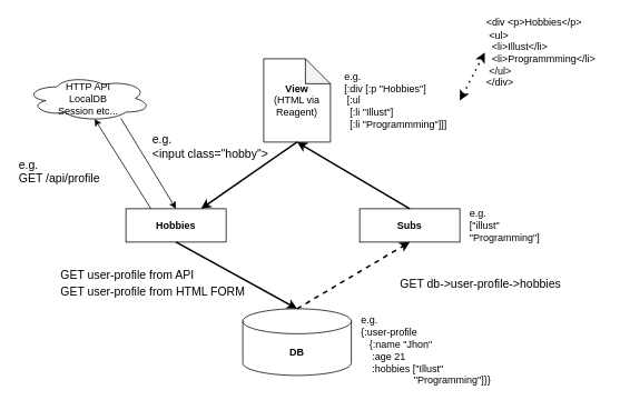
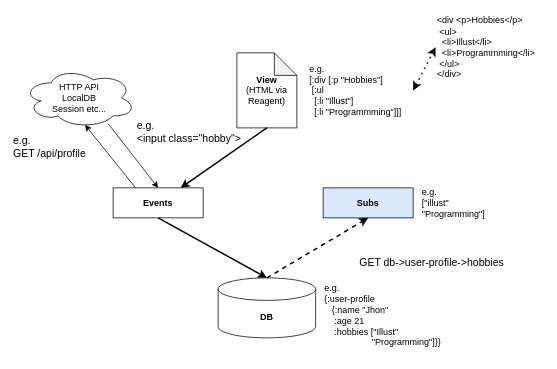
- <mxCell id="4" value="HTTP API&lt;br&gt;LocalDB&lt;br&gt;Session etc..." style="ellipse;shape=cloud;whiteSpace=wrap;html=1;" vertex="1" parent="1"><mxGeometry x="30" y="90" width="150" height="55" as="geometry" /></mxCell>
+ <mxCell id="4" value="HTTP API&lt;br&gt;LocalDB&lt;br&gt;Session etc..." style="ellipse;shape=cloud;whiteSpace=wrap;html=1;" vertex="1" parent="1"><mxGeometry x="30" y="90" width="150" height="80" as="geometry" /></mxCell>
- <mxCell id="21" value="e.g.&lt;br&gt;GET /api/profile" style="text;html=1;strokeColor=none;fillColor=none;align=left;verticalAlign=middle;whiteSpace=wrap;rounded=0;fontSize=14;" vertex="1" parent="1"><mxGeometry x="20" y="190" width="110" height="30" as="geometry" /></mxCell>
+ <mxCell id="21" value="e.g.&lt;br&gt;GET /api/profile" style="text;html=1;strokeColor=none;fillColor=none;align=left;verticalAlign=middle;whiteSpace=wrap;rounded=0;fontSize=14;" vertex="1" parent="1"><mxGeometry x="15" y="180" width="110" height="30" as="geometry" /></mxCell>
- <mxCell id="12" value="" style="endArrow=classic;html=1;exitX=0.5;exitY=0;exitDx=0;exitDy=0;entryX=0.5;entryY=1;entryDx=0;entryDy=0;entryPerimeter=0;strokeWidth=2;" edge="1" parent="1" source="10" target="3"><mxGeometry width="50" height="50" relative="1" as="geometry"><mxPoint x="490" y="350" as="sourcePoint" /><mxPoint x="540" y="300" as="targetPoint" /></mxGeometry></mxCell>
- <mxCell id="5" value="&lt;b&gt;Hobbies&lt;/b&gt;" style="rounded=0;whiteSpace=wrap;html=1;" vertex="1" parent="1"><mxGeometry x="150" y="250" width="120" height="40" as="geometry" /></mxCell>
+ <mxCell id="5" value="&lt;b&gt;Events&lt;/b&gt;" style="rounded=0;whiteSpace=wrap;html=1;" vertex="1" parent="1"><mxGeometry x="150" y="250" width="120" height="40" as="geometry" /></mxCell>
- <mxCell id="10" value="&lt;b&gt;Subs&lt;/b&gt;" style="rounded=0;whiteSpace=wrap;html=1;" vertex="1" parent="1"><mxGeometry x="430" y="250" width="120" height="40" as="geometry" /></mxCell>
+ <mxCell id="10" value="&lt;b&gt;Subs&lt;/b&gt;" style="rounded=0;whiteSpace=wrap;html=1;fillColor=#dae8fc;" vertex="1" parent="1"><mxGeometry x="430" y="250" width="120" height="40" as="geometry" /></mxCell>
- <mxCell id="19" value="GET user-profile from API" style="text;html=1;strokeColor=none;fillColor=none;align=left;verticalAlign=middle;whiteSpace=wrap;rounded=0;fontSize=14;" vertex="1" parent="1"><mxGeometry x="70" y="320" width="250" height="20" as="geometry" /></mxCell>
- <mxCell id="18" value="GET db-&amp;gt;user-profile-&amp;gt;hobbies" style="text;html=1;strokeColor=none;fillColor=none;align=center;verticalAlign=middle;whiteSpace=wrap;rounded=0;fontSize=14;" vertex="1" parent="1"><mxGeometry x="450" y="330" width="250" height="20" as="geometry" /></mxCell>
+ <mxCell id="18" value="GET db-&amp;gt;user-profile-&amp;gt;hobbies" style="text;html=1;strokeColor=none;fillColor=none;align=center;verticalAlign=middle;whiteSpace=wrap;rounded=0;fontSize=14;" vertex="1" parent="1"><mxGeometry x="450" y="340" width="250" height="20" as="geometry" /></mxCell>
- <mxCell id="20" value="GET user-profile from HTML FORM" style="text;html=1;strokeColor=none;fillColor=none;align=left;verticalAlign=middle;whiteSpace=wrap;rounded=0;fontSize=14;" vertex="1" parent="1"><mxGeometry x="70" y="340" width="260" height="20" as="geometry" /></mxCell>
